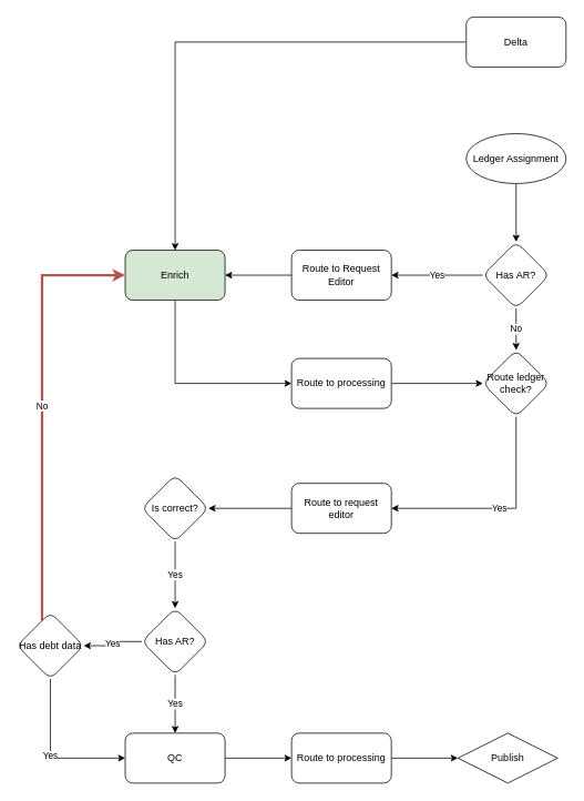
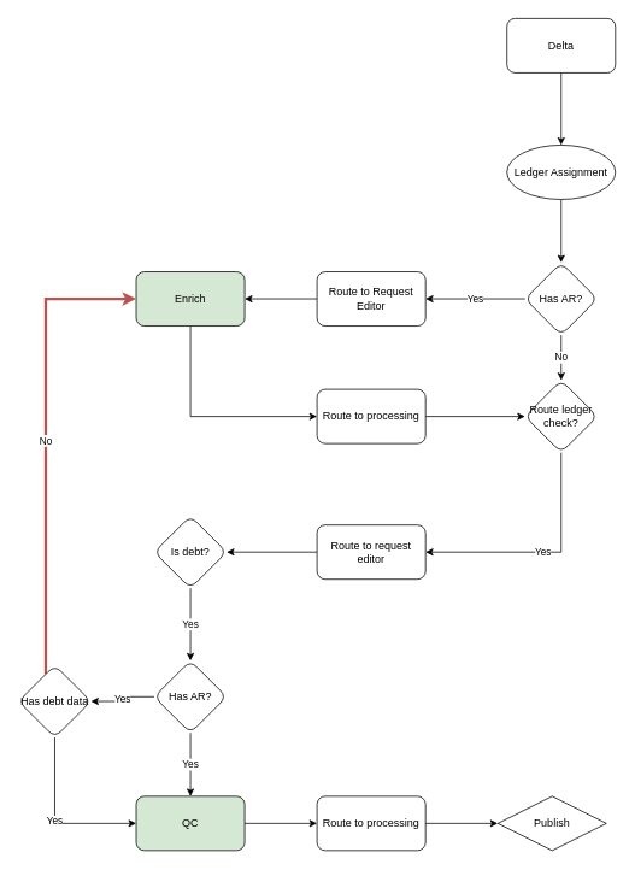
- <mxCell id="2" value="" style="edgeStyle=orthogonalEdgeStyle;rounded=0;orthogonalLoop=1;jettySize=auto;html=1;" edge="1" parent="1" source="3" target="12"><mxGeometry relative="1" as="geometry" /></mxCell>
+ <mxCell id="2" value="" style="edgeStyle=orthogonalEdgeStyle;rounded=0;orthogonalLoop=1;jettySize=auto;html=1;" edge="1" parent="1" source="3" target="5"><mxGeometry relative="1" as="geometry" /></mxCell>
- <mxCell id="20" value="Is correct?" style="rhombus;whiteSpace=wrap;html=1;rounded=1;" vertex="1" parent="1"><mxGeometry x="170" y="570" width="80" height="80" as="geometry" /></mxCell>
+ <mxCell id="20" value="Is debt?" style="rhombus;whiteSpace=wrap;html=1;rounded=1;" vertex="1" parent="1"><mxGeometry x="170" y="570" width="80" height="80" as="geometry" /></mxCell>
- <mxCell id="22" value="QC" style="whiteSpace=wrap;html=1;rounded=1;" vertex="1" parent="1"><mxGeometry x="150" y="880" width="120" height="60" as="geometry" /></mxCell>
+ <mxCell id="22" value="QC" style="whiteSpace=wrap;html=1;rounded=1;fillColor=#d5e8d4;" vertex="1" parent="1"><mxGeometry x="150" y="880" width="120" height="60" as="geometry" /></mxCell>
